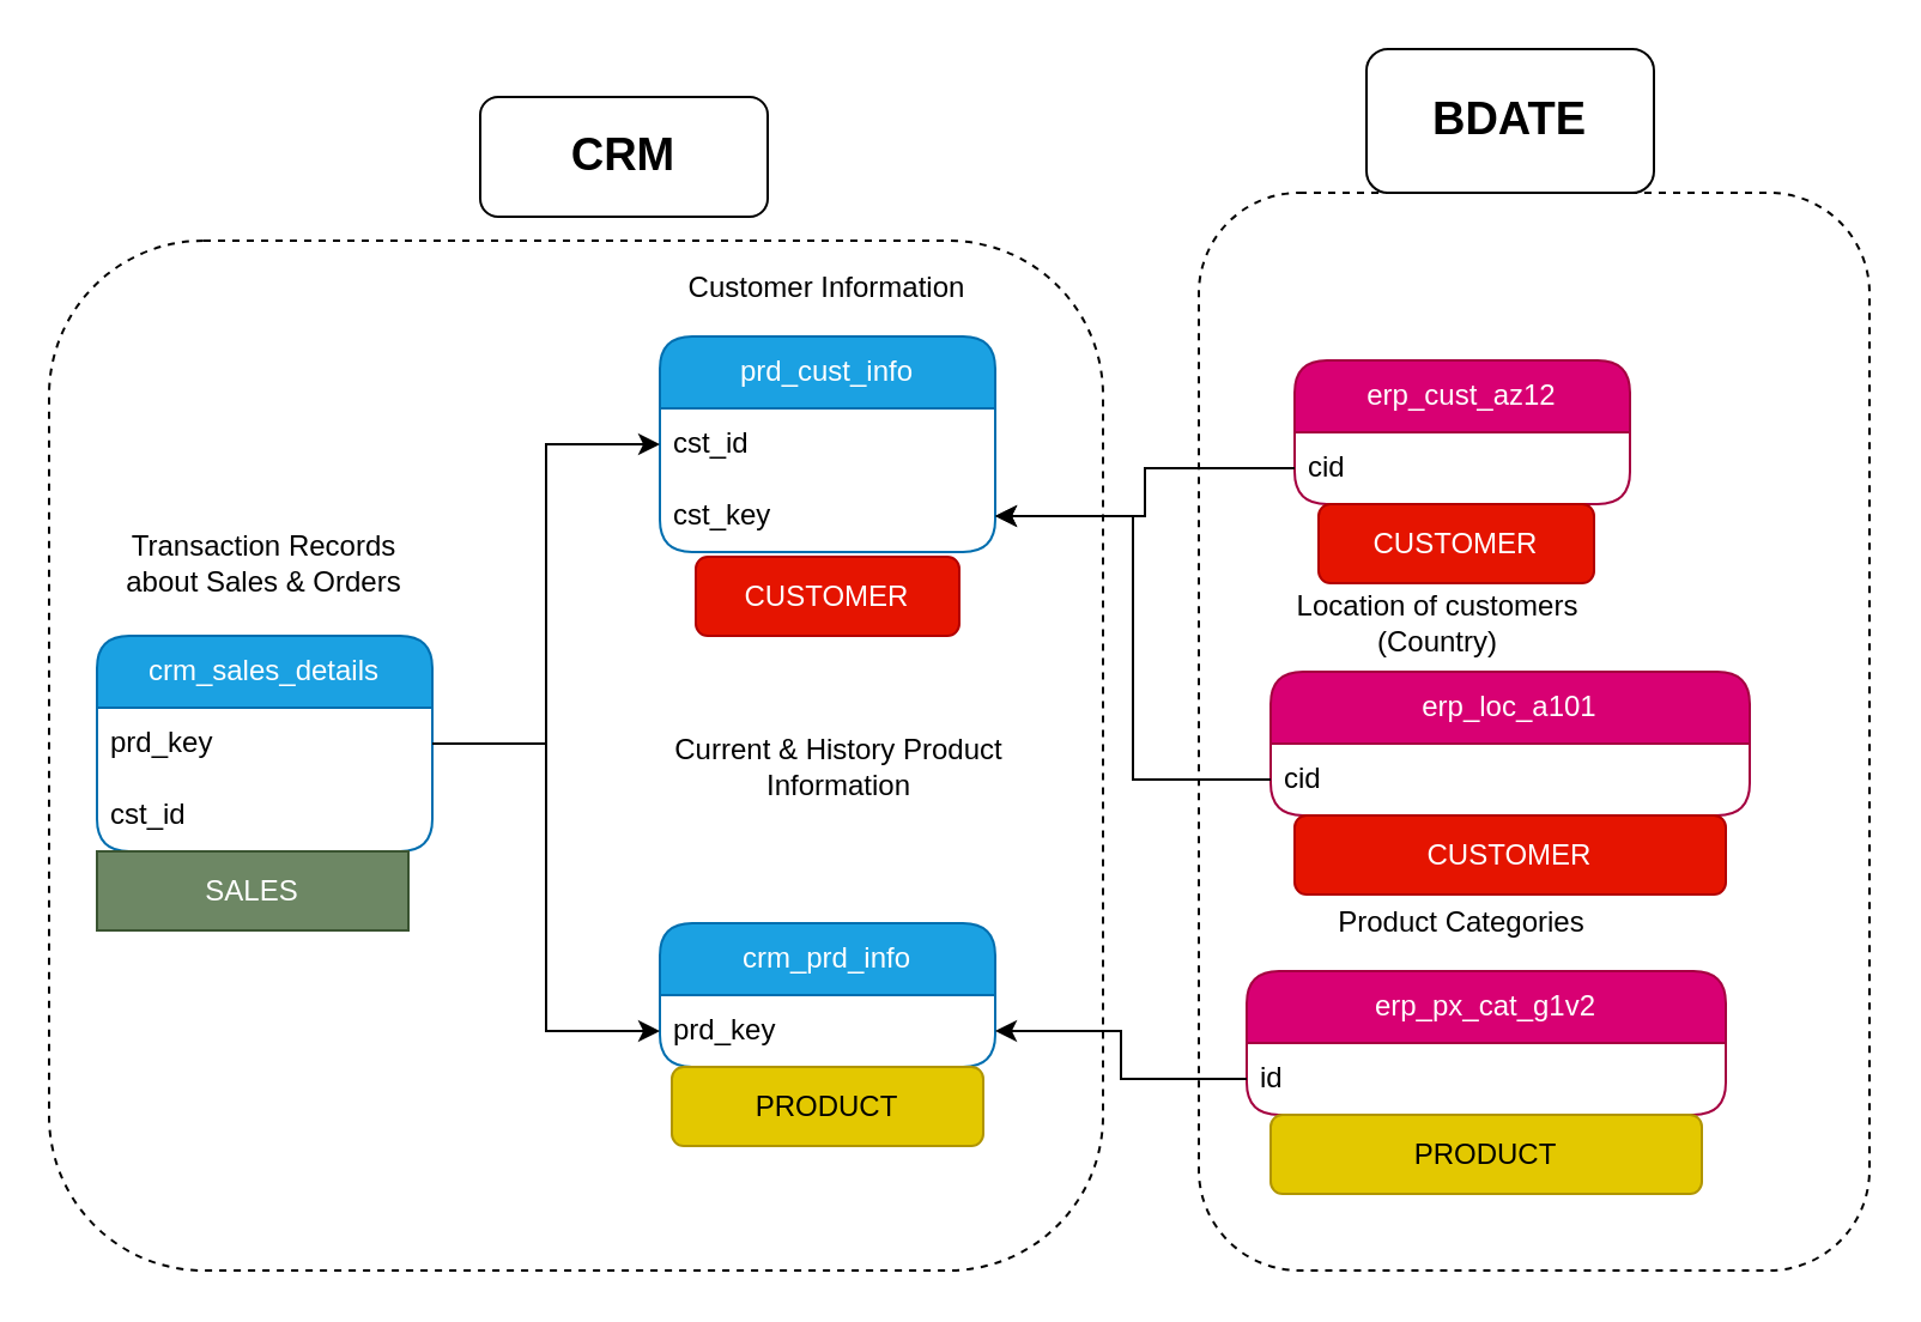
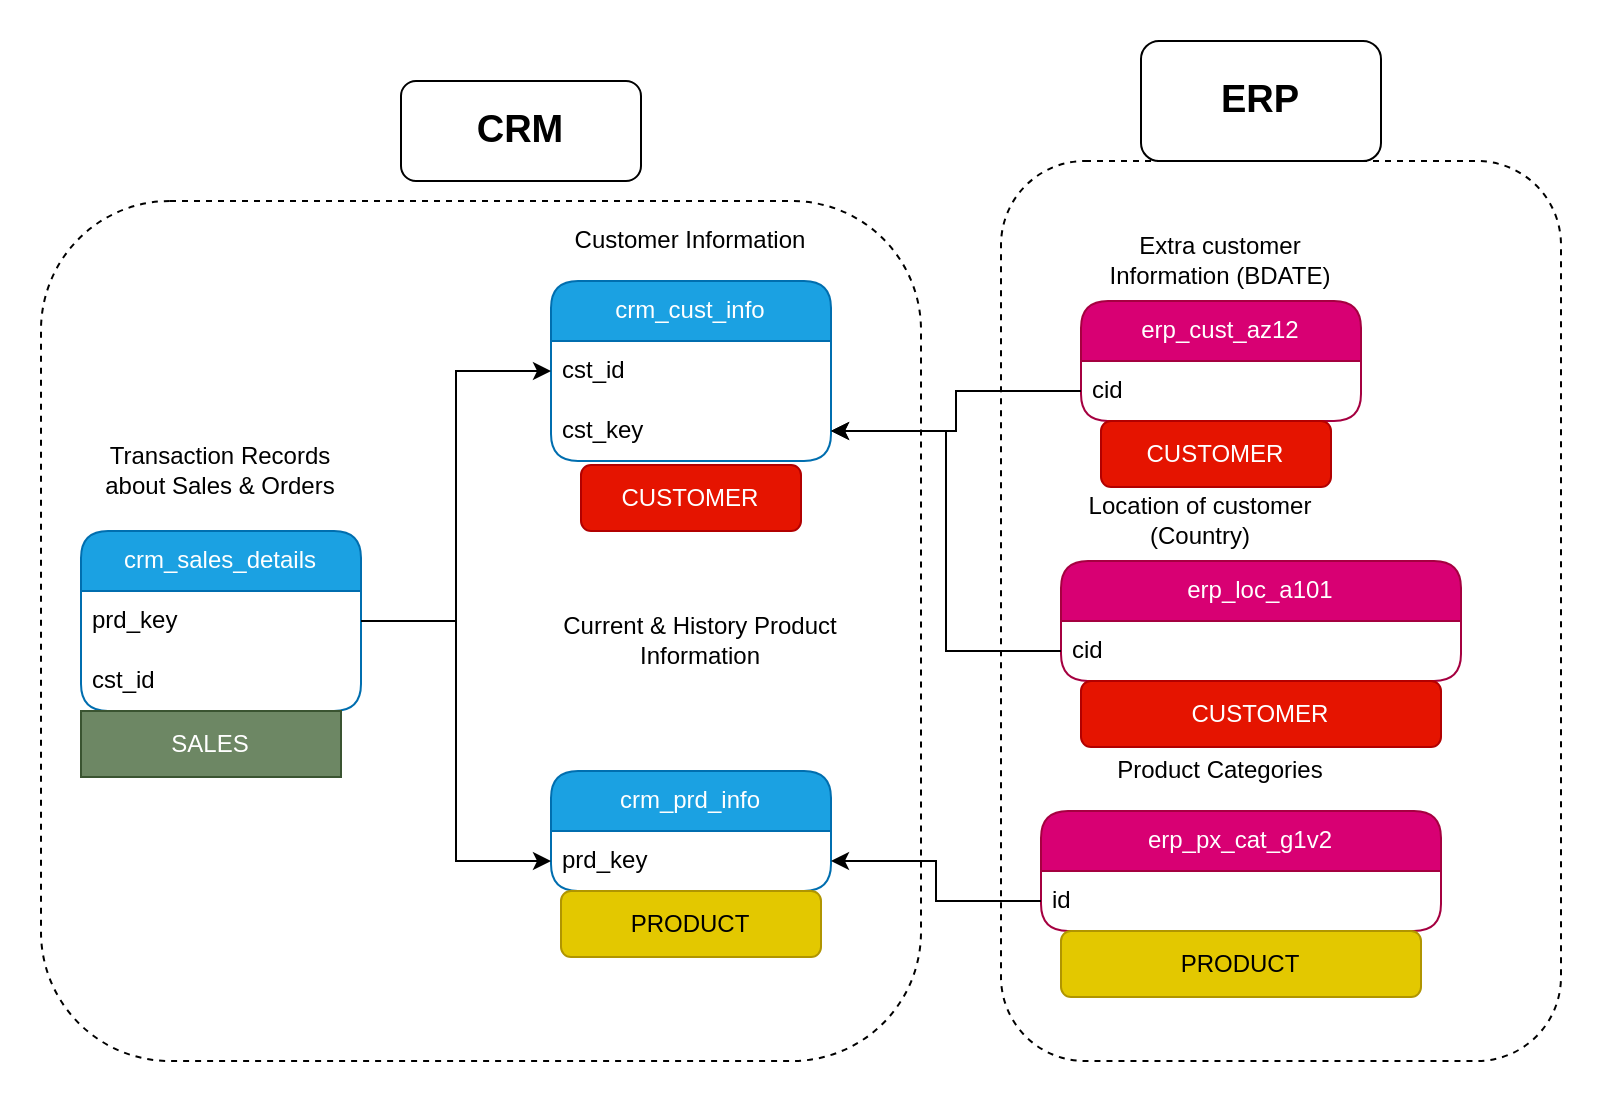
- <mxCell id="29" value="BDATE" style="rounded=1;whiteSpace=wrap;html=1;fontSize=19;fontStyle=1;fillColor=default;" parent="1" vertex="1"><mxGeometry x="570" y="20" width="120" height="60" as="geometry" /></mxCell>
+ <mxCell id="29" value="ERP" style="rounded=1;whiteSpace=wrap;html=1;fontSize=19;fontStyle=1;fillColor=default;" parent="1" vertex="1"><mxGeometry x="570" y="20" width="120" height="60" as="geometry" /></mxCell>
+ <mxCell id="17" value="Extra customer Information (BDATE)" style="text;html=1;whiteSpace=wrap;strokeColor=none;fillColor=none;align=center;verticalAlign=middle;rounded=0;" parent="1" vertex="1"><mxGeometry x="550" y="110" width="120" height="40" as="geometry" /></mxCell>
- <mxCell id="2" value="prd_cust_info" style="swimlane;fontStyle=0;childLayout=stackLayout;horizontal=1;startSize=30;horizontalStack=0;resizeParent=1;resizeParentMax=0;resizeLast=0;collapsible=1;marginBottom=0;whiteSpace=wrap;html=1;rounded=1;fillColor=#1ba1e2;fontColor=#ffffff;strokeColor=#006EAF;" parent="1" vertex="1"><mxGeometry x="275" y="140" width="140" height="90" as="geometry" /></mxCell>
+ <mxCell id="2" value="crm_cust_info" style="swimlane;fontStyle=0;childLayout=stackLayout;horizontal=1;startSize=30;horizontalStack=0;resizeParent=1;resizeParentMax=0;resizeLast=0;collapsible=1;marginBottom=0;whiteSpace=wrap;html=1;rounded=1;fillColor=#1ba1e2;fontColor=#ffffff;strokeColor=#006EAF;" parent="1" vertex="1"><mxGeometry x="275" y="140" width="140" height="90" as="geometry" /></mxCell>
- <mxCell id="21" value="Location of customers (Country)" style="text;html=1;whiteSpace=wrap;strokeColor=none;fillColor=none;align=center;verticalAlign=middle;rounded=0;" parent="1" vertex="1"><mxGeometry x="540" y="240" width="120" height="40" as="geometry" /></mxCell>
+ <mxCell id="21" value="Location of customer (Country)" style="text;html=1;whiteSpace=wrap;strokeColor=none;fillColor=none;align=center;verticalAlign=middle;rounded=0;" parent="1" vertex="1"><mxGeometry x="540" y="240" width="120" height="40" as="geometry" /></mxCell>
